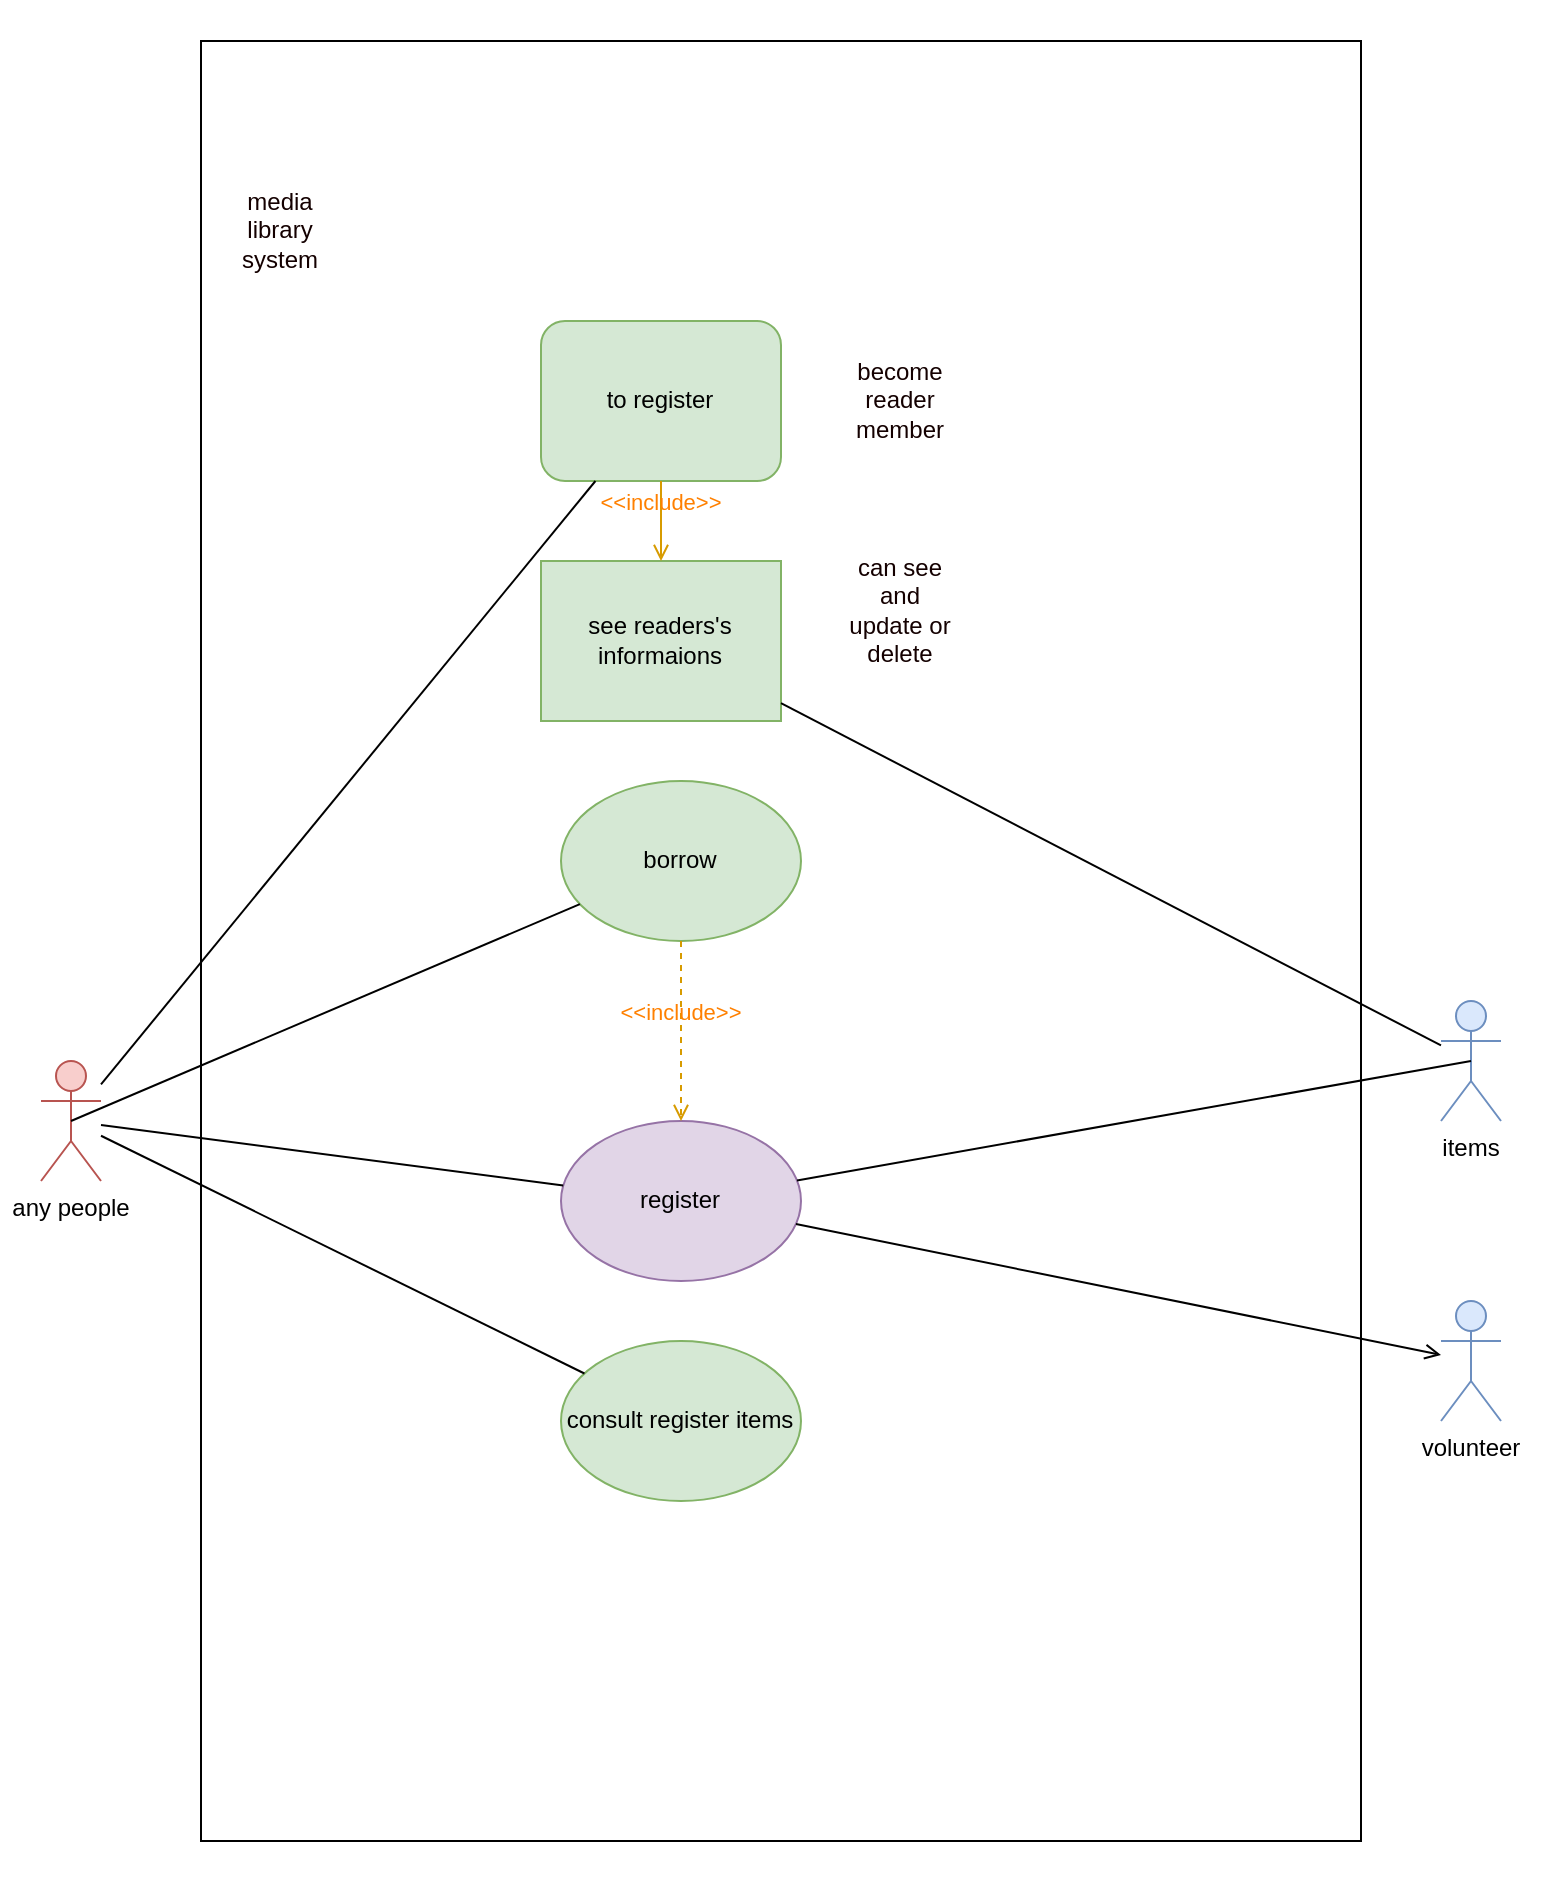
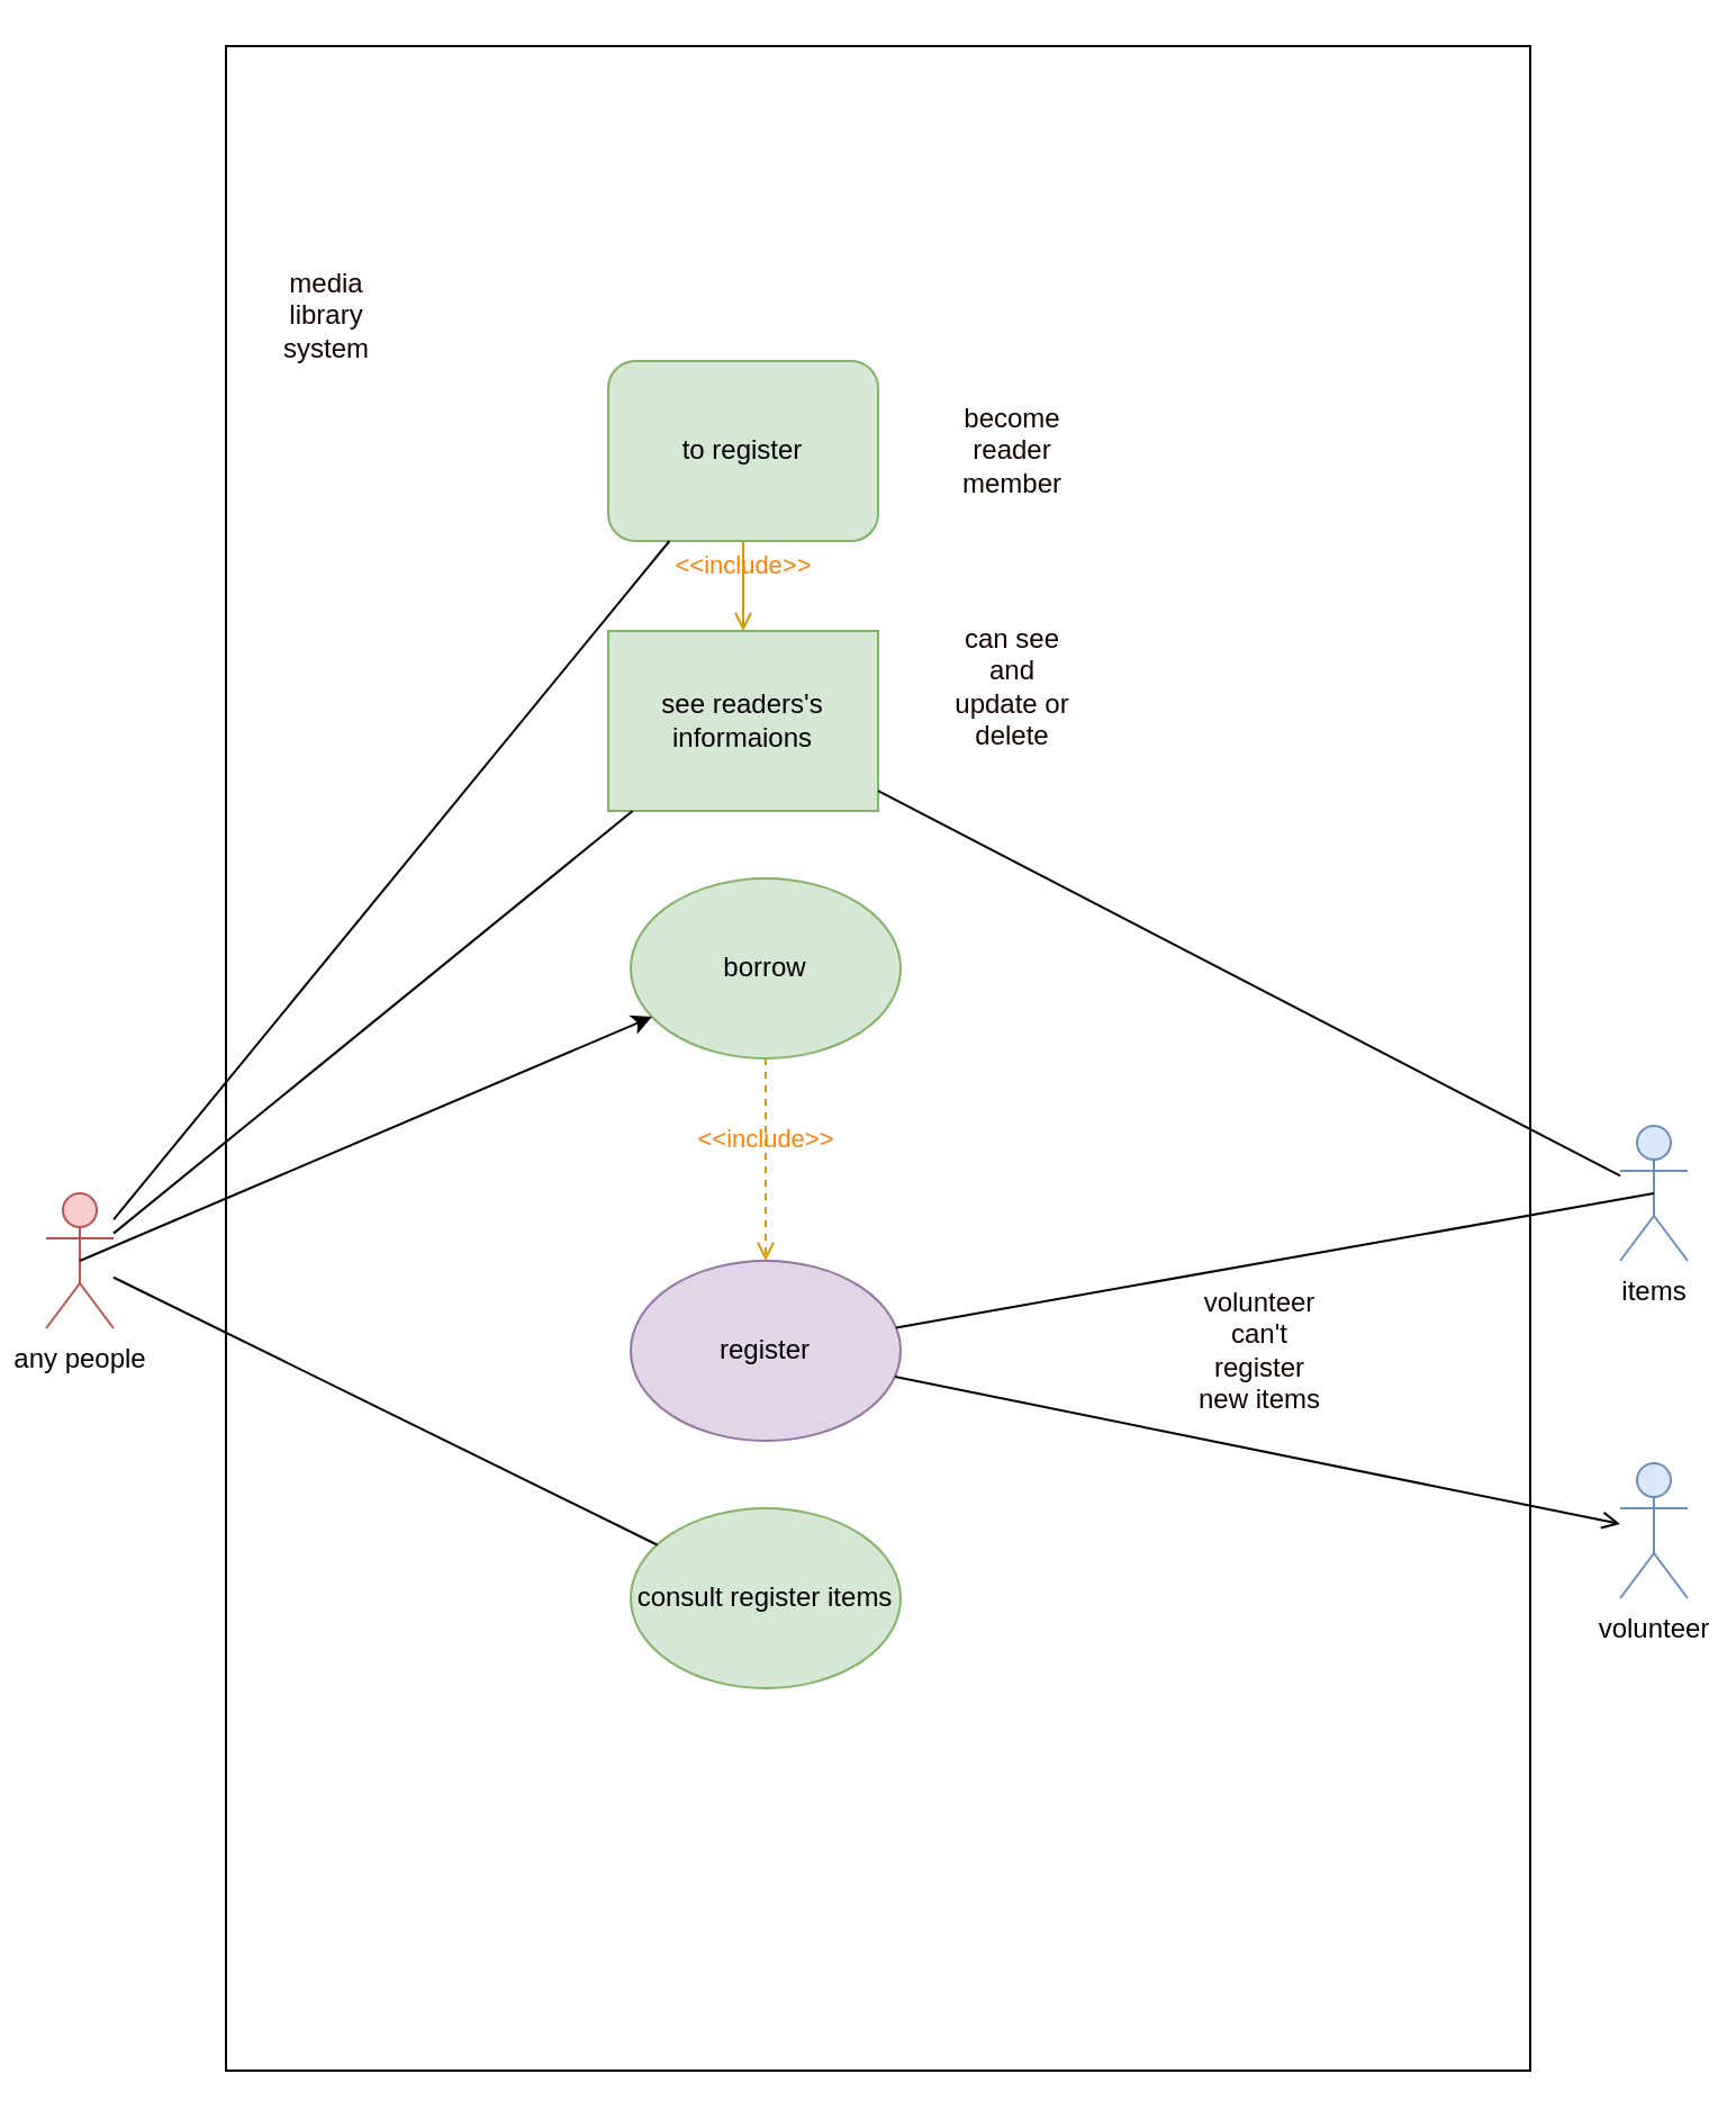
- <mxCell id="20" value="&lt;font color=&quot;#140000&quot;&gt;media library system&lt;/font&gt;" style="text;html=1;strokeColor=none;fillColor=none;align=center;verticalAlign=middle;whiteSpace=wrap;rounded=0;fontColor=#FF8000;" vertex="1" parent="1"><mxGeometry x="110" y="100" width="60" height="30" as="geometry" /></mxCell>
+ <mxCell id="20" value="&lt;font color=&quot;#140000&quot;&gt;media library system&lt;/font&gt;" style="text;html=1;strokeColor=none;fillColor=none;align=center;verticalAlign=middle;whiteSpace=wrap;rounded=0;fontColor=#FF8000;" vertex="1" parent="1"><mxGeometry x="115" y="125" width="60" height="30" as="geometry" /></mxCell>
- <mxCell id="7" value="" style="endArrow=none;html=1;rounded=0;fontColor=#330000;exitX=0.5;exitY=0.5;exitDx=0;exitDy=0;exitPerimeter=0;" edge="1" parent="1" source="3" target="6"><mxGeometry width="50" height="50" relative="1" as="geometry"><mxPoint x="380" y="530" as="sourcePoint" /><mxPoint x="430" y="480" as="targetPoint" /></mxGeometry></mxCell>
+ <mxCell id="7" value="" style="endArrow=classic;html=1;rounded=0;fontColor=#330000;exitX=0.5;exitY=0.5;exitDx=0;exitDy=0;exitPerimeter=0;" edge="1" parent="1" source="3" target="6"><mxGeometry width="50" height="50" relative="1" as="geometry"><mxPoint x="380" y="530" as="sourcePoint" /><mxPoint x="430" y="480" as="targetPoint" /></mxGeometry></mxCell>
- <mxCell id="17" value="" style="endArrow=none;html=1;rounded=0;fontColor=#330000;" edge="1" parent="1" source="3" target="8"><mxGeometry width="50" height="50" relative="1" as="geometry"><mxPoint x="340" y="530" as="sourcePoint" /><mxPoint x="390" y="480" as="targetPoint" /></mxGeometry></mxCell>
+ <mxCell id="17" value="" style="endArrow=none;html=1;rounded=0;fontColor=#330000;" edge="1" parent="1" source="3" target="16"><mxGeometry width="50" height="50" relative="1" as="geometry"><mxPoint x="340" y="530" as="sourcePoint" /><mxPoint x="390" y="480" as="targetPoint" /></mxGeometry></mxCell>
+ <mxCell id="23" value="volunteer can't register new items" style="text;html=1;strokeColor=none;fillColor=none;align=center;verticalAlign=middle;whiteSpace=wrap;rounded=0;fontColor=#140000;" vertex="1" parent="1"><mxGeometry x="530" y="572.5" width="60" height="55" as="geometry" /></mxCell>
